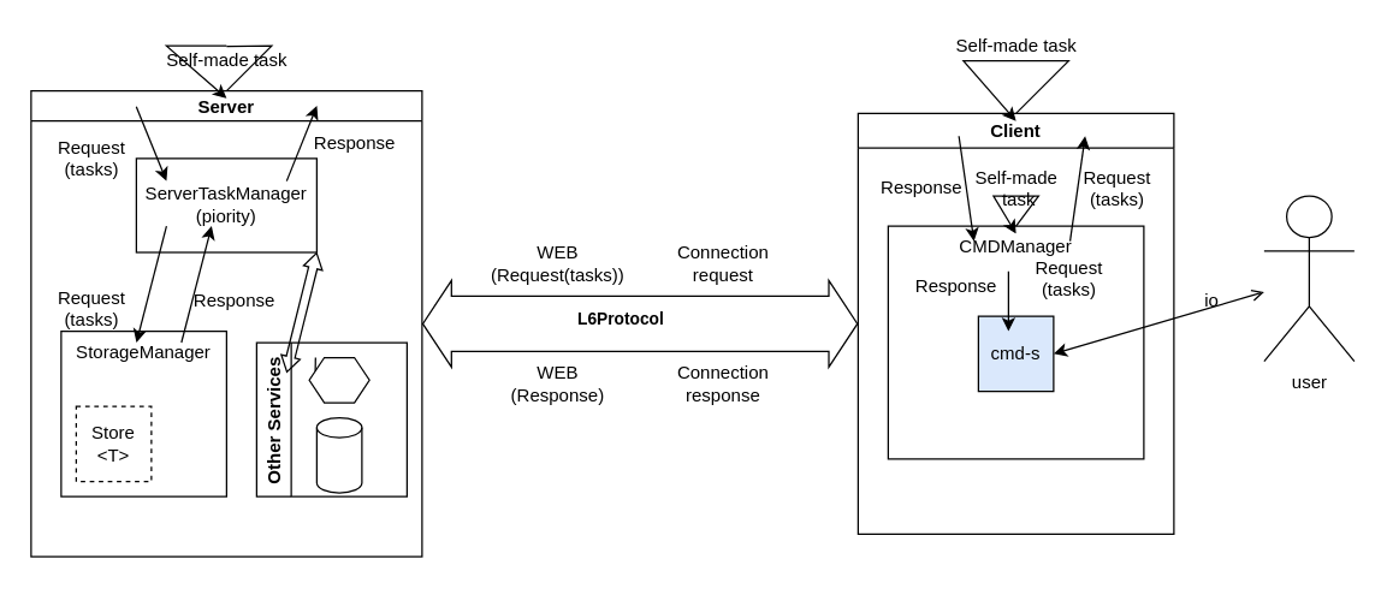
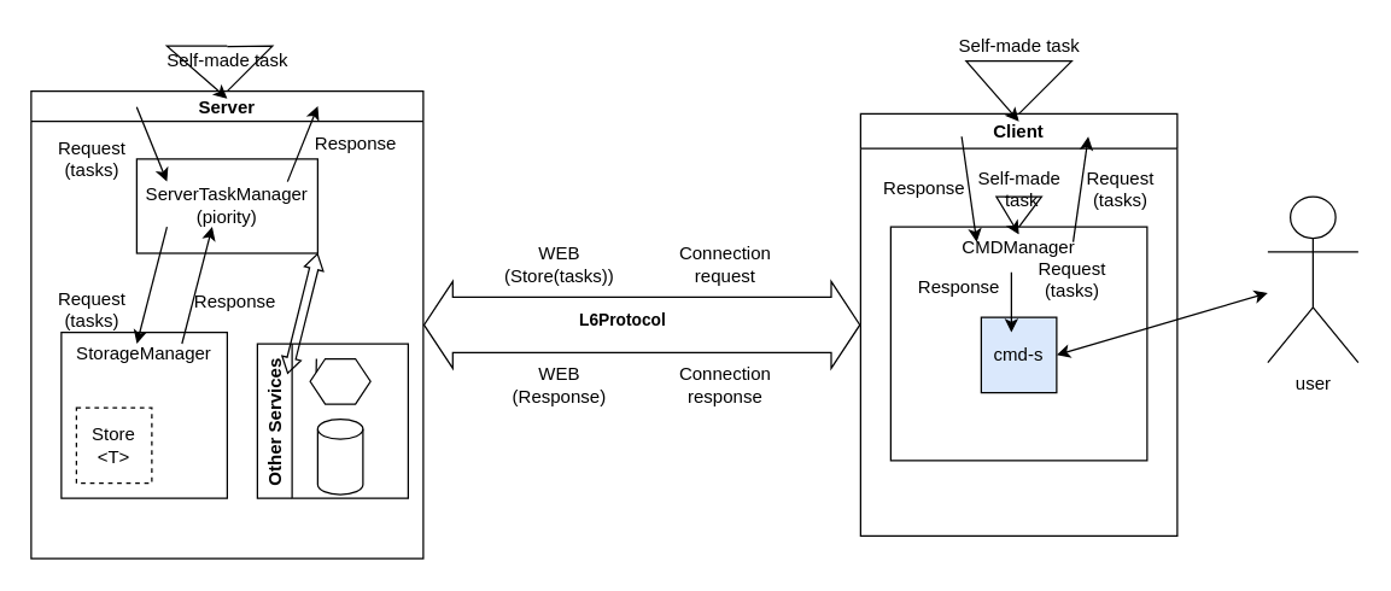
- <mxCell id="36" value="WEB&lt;br&gt;(Request(tasks))" style="text;html=1;align=center;verticalAlign=middle;resizable=0;points=[];autosize=1;strokeColor=none;fillColor=none;" parent="1" vertex="1"><mxGeometry x="320" y="160" width="100" height="30" as="geometry" /></mxCell>
+ <mxCell id="36" value="WEB&lt;br&gt;(Store(tasks))" style="text;html=1;align=center;verticalAlign=middle;resizable=0;points=[];autosize=1;strokeColor=none;fillColor=none;" parent="1" vertex="1"><mxGeometry x="320" y="160" width="100" height="30" as="geometry" /></mxCell>
- <mxCell id="34" value="" style="endArrow=open;startArrow=classic;html=1;rounded=0;exitX=1;exitY=0.5;exitDx=0;exitDy=0;" parent="1" source="21" target="33" edge="1"><mxGeometry width="50" height="50" relative="1" as="geometry"><mxPoint x="640" y="230" as="sourcePoint" /><mxPoint x="690" y="180" as="targetPoint" /></mxGeometry></mxCell>
+ <mxCell id="34" value="" style="endArrow=classic;startArrow=classic;html=1;rounded=0;exitX=1;exitY=0.5;exitDx=0;exitDy=0;" parent="1" source="21" target="33" edge="1"><mxGeometry width="50" height="50" relative="1" as="geometry"><mxPoint x="640" y="230" as="sourcePoint" /><mxPoint x="690" y="180" as="targetPoint" /></mxGeometry></mxCell>
- <mxCell id="35" value="io" style="text;html=1;align=center;verticalAlign=middle;resizable=0;points=[];autosize=1;strokeColor=none;fillColor=none;" parent="1" vertex="1"><mxGeometry x="790" y="190" width="30" height="20" as="geometry" /></mxCell>
